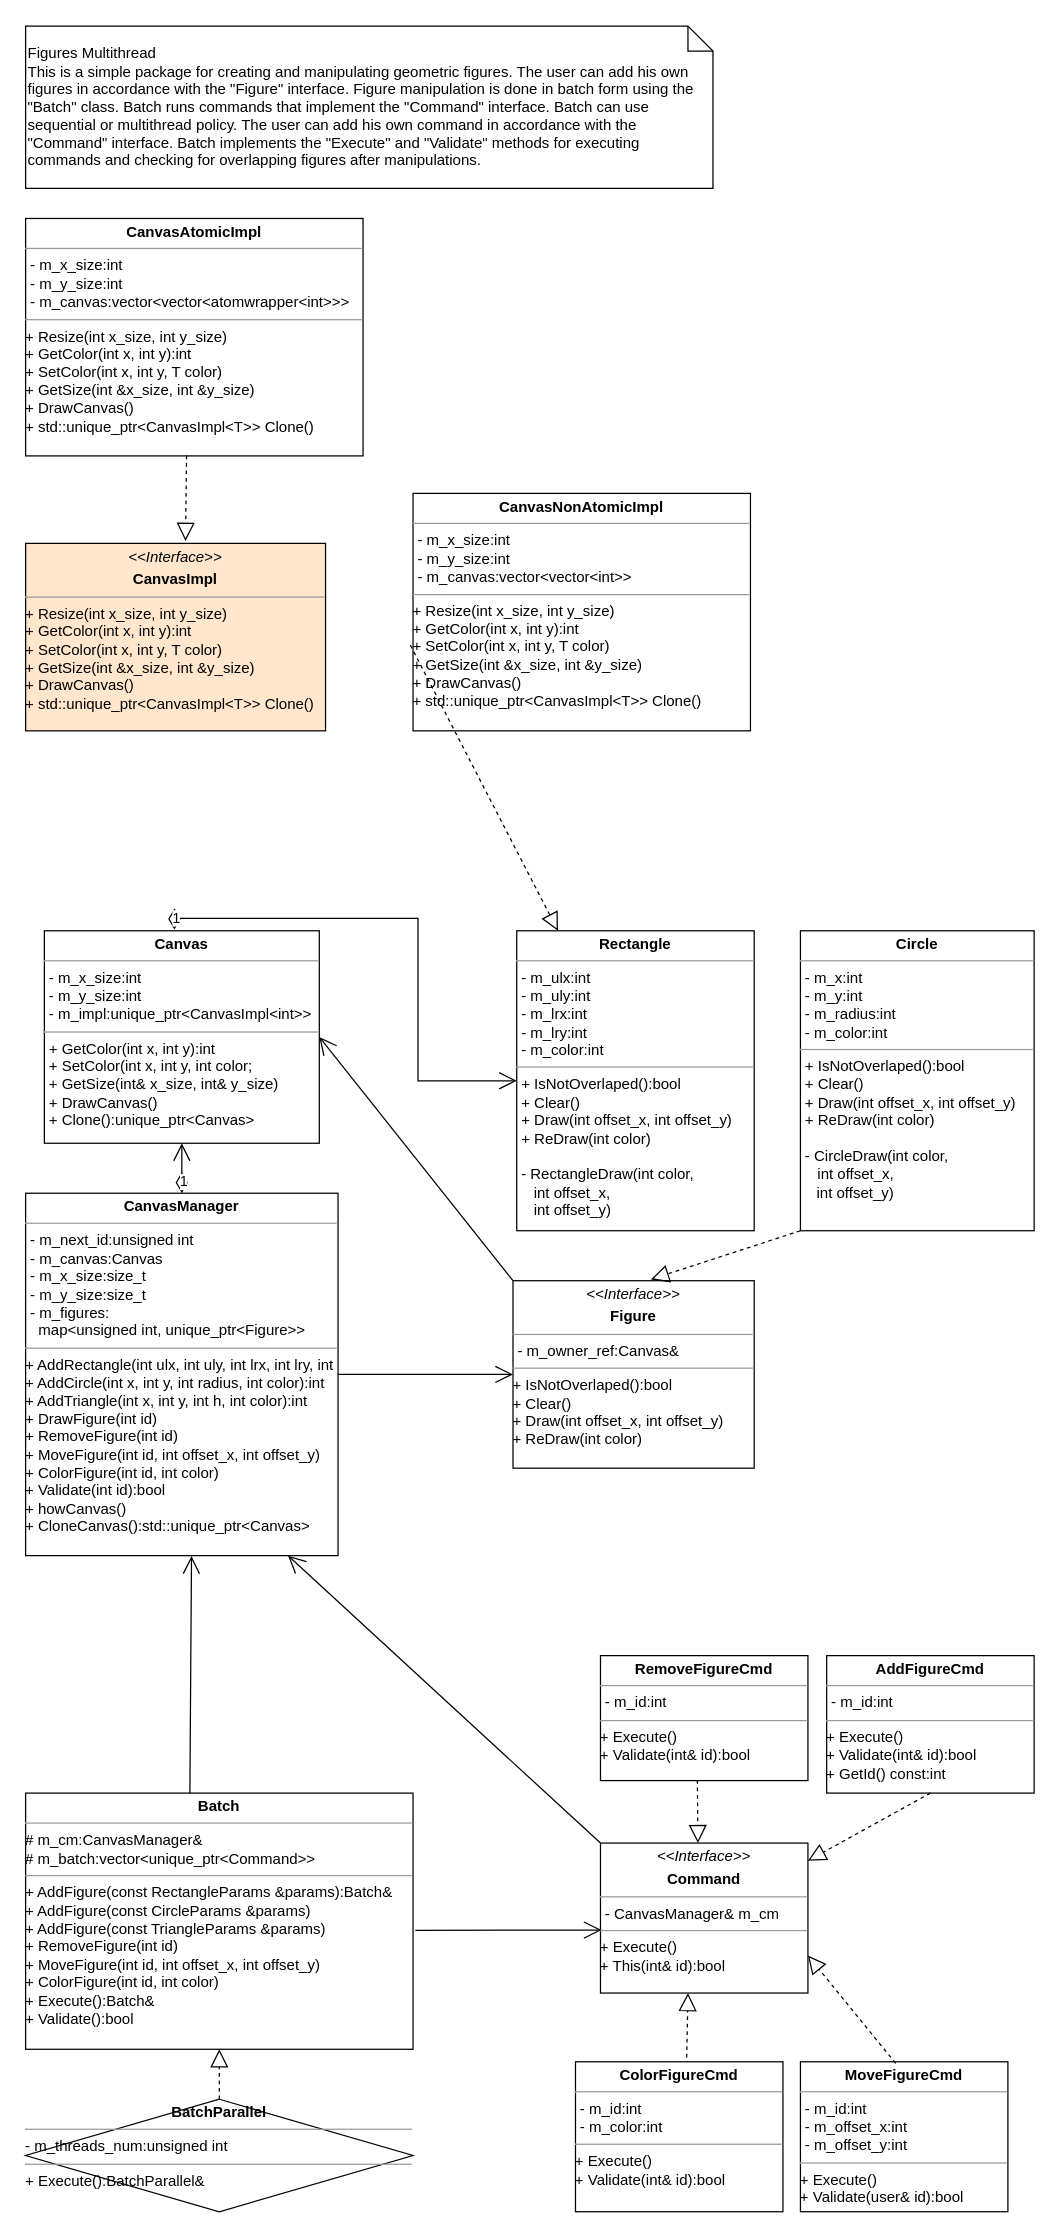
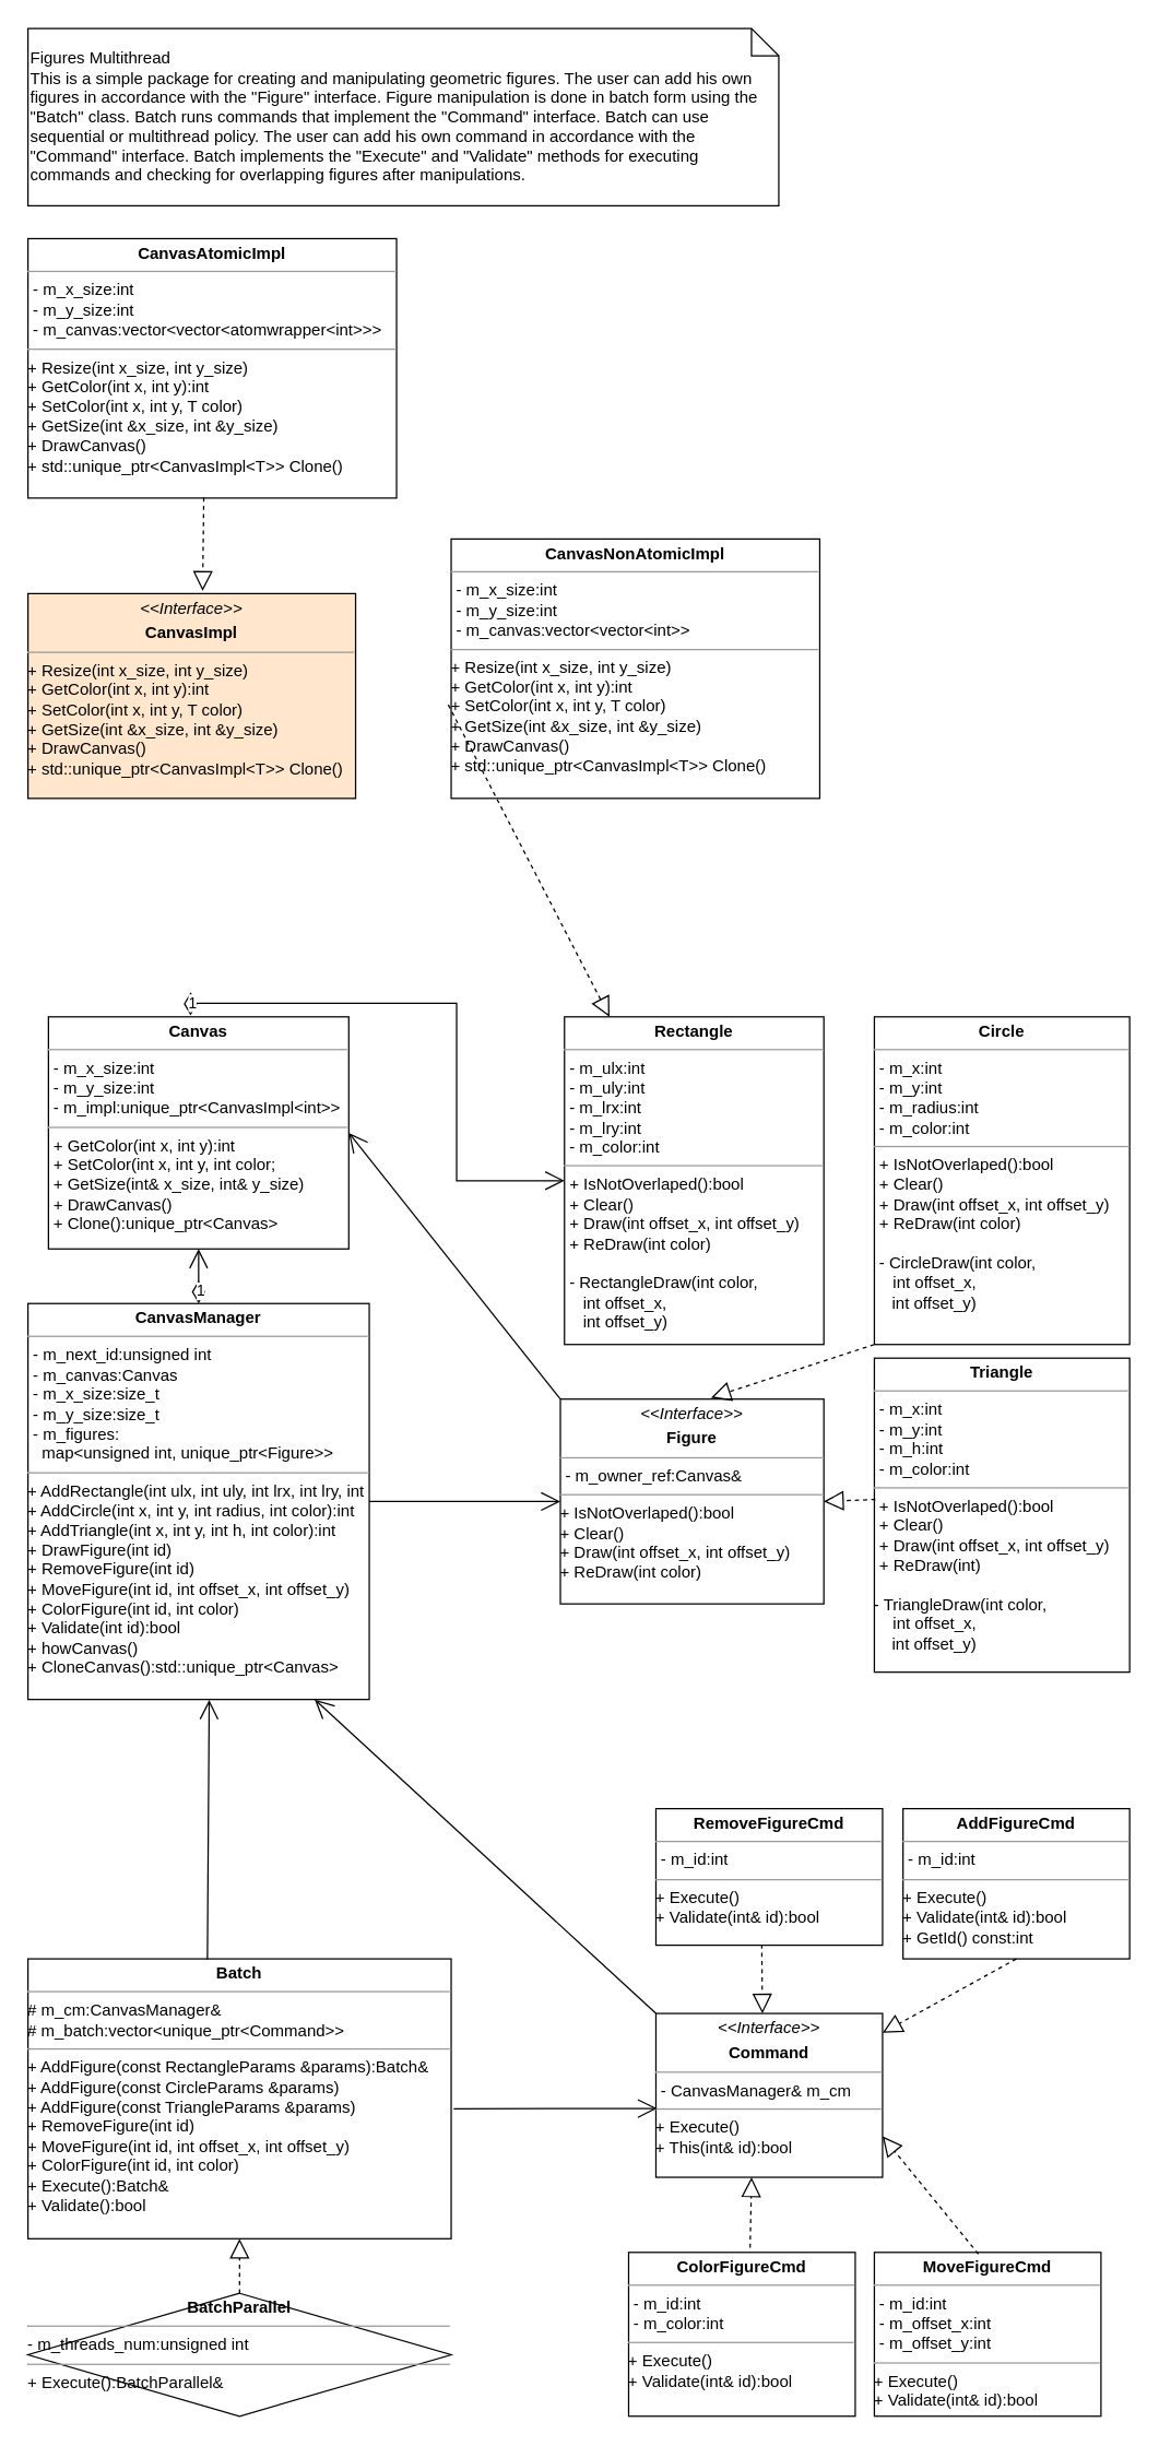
+ <mxCell id="19" value="" style="endArrow=block;dashed=1;endFill=0;endSize=12;html=1;rounded=0;exitX=0.004;exitY=0.45;exitDx=0;exitDy=0;entryX=1;entryY=0.5;entryDx=0;entryDy=0;exitPerimeter=0;" parent="1" source="5" target="2" edge="1"><mxGeometry width="160" relative="1" as="geometry"><mxPoint x="580" y="1074" as="sourcePoint" /><mxPoint x="740" y="1074" as="targetPoint" /></mxGeometry></mxCell>
+ <mxCell id="5" value="&lt;p style=&quot;margin:0px;margin-top:4px;text-align:center;&quot;&gt;&lt;b&gt;Triangle&lt;/b&gt;&lt;br&gt;&lt;/p&gt;&lt;hr size=&quot;1&quot;&gt;&lt;p style=&quot;margin:0px;margin-left:4px;&quot;&gt;- m_x:int&lt;br&gt;- m_y:int&lt;br&gt;- m_h:int&lt;br&gt;- m_color:int&lt;/p&gt;&lt;hr size=&quot;1&quot;&gt;&lt;p style=&quot;margin:0px;margin-left:4px;&quot;&gt;+ IsNotOverlaped():bool&lt;br&gt;+ Clear()&lt;br&gt;+ Draw(int offset_x, int offset_y)&lt;br&gt;+ ReDraw(int)&lt;/p&gt;&lt;p style=&quot;margin:0px;margin-left:4px;&quot;&gt;&lt;br&gt;&lt;/p&gt;- TriangleDraw(int color, &lt;br&gt;&lt;p style=&quot;margin:0px;margin-left:4px;&quot;&gt;&amp;nbsp;&amp;nbsp; int offset_x, &lt;br&gt;&lt;/p&gt;&amp;nbsp;&amp;nbsp;&amp;nbsp; int offset_y)&lt;p style=&quot;margin:0px;margin-left:4px;&quot;&gt;&lt;/p&gt;" style="verticalAlign=top;align=left;overflow=fill;fontSize=12;fontFamily=Helvetica;html=1;" parent="1" vertex="1"><mxGeometry x="640" y="994" width="187" height="230" as="geometry" /></mxCell>
- <mxCell id="11" value="&lt;p style=&quot;margin:0px;margin-top:4px;text-align:center;&quot;&gt;&lt;b&gt;MoveFigureCmd&lt;/b&gt;&lt;br&gt;&lt;/p&gt;&lt;hr size=&quot;1&quot;&gt;&lt;p style=&quot;margin:0px;margin-left:4px;&quot;&gt;- m_id:int&lt;/p&gt;&lt;p style=&quot;margin:0px;margin-left:4px;&quot;&gt;- m_offset_x:int&lt;br&gt;- m_offset_y:int&lt;br&gt;&lt;/p&gt;&lt;hr size=&quot;1&quot;&gt;+ Execute()&lt;br&gt;&lt;div&gt;+ Validate(user&amp;amp; id):bool&lt;/div&gt;&lt;div&gt;&lt;br&gt;&lt;/div&gt;" style="verticalAlign=top;align=left;overflow=fill;fontSize=12;fontFamily=Helvetica;html=1;" parent="1" vertex="1"><mxGeometry x="640" y="1649" width="166" height="120" as="geometry" /></mxCell>
+ <mxCell id="11" value="&lt;p style=&quot;margin:0px;margin-top:4px;text-align:center;&quot;&gt;&lt;b&gt;MoveFigureCmd&lt;/b&gt;&lt;br&gt;&lt;/p&gt;&lt;hr size=&quot;1&quot;&gt;&lt;p style=&quot;margin:0px;margin-left:4px;&quot;&gt;- m_id:int&lt;/p&gt;&lt;p style=&quot;margin:0px;margin-left:4px;&quot;&gt;- m_offset_x:int&lt;br&gt;- m_offset_y:int&lt;br&gt;&lt;/p&gt;&lt;hr size=&quot;1&quot;&gt;+ Execute()&lt;br&gt;&lt;div&gt;+ Validate(int&amp;amp; id):bool&lt;/div&gt;&lt;div&gt;&lt;br&gt;&lt;/div&gt;" style="verticalAlign=top;align=left;overflow=fill;fontSize=12;fontFamily=Helvetica;html=1;" parent="1" vertex="1"><mxGeometry x="640" y="1649" width="166" height="120" as="geometry" /></mxCell>
